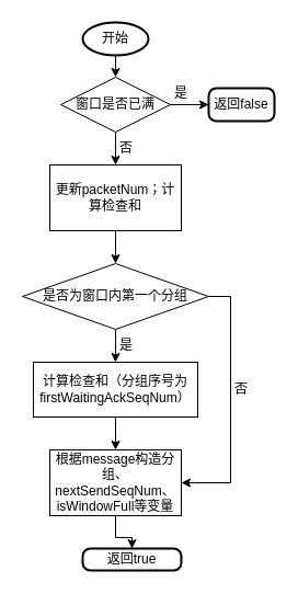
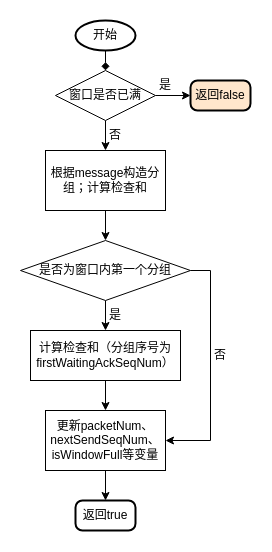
- <mxCell id="2" style="edgeStyle=orthogonalEdgeStyle;rounded=0;orthogonalLoop=1;jettySize=auto;html=1;exitX=0.5;exitY=1;exitDx=0;exitDy=0;entryX=0.5;entryY=0;entryDx=0;entryDy=0;" edge="1" parent="1" source="3" target="8"><mxGeometry relative="1" as="geometry" /></mxCell>
+ <mxCell id="2" style="edgeStyle=orthogonalEdgeStyle;rounded=0;orthogonalLoop=1;jettySize=auto;html=1;exitX=0.5;exitY=1;exitDx=0;exitDy=0;entryX=0.5;entryY=0;entryDx=0;entryDy=0;endArrow=diamond;" edge="1" parent="1" source="3" target="8"><mxGeometry relative="1" as="geometry" /></mxCell>
- <mxCell id="16" value="返回false" style="rounded=1;whiteSpace=wrap;html=1;absoluteArcSize=1;arcSize=14;strokeWidth=2;" vertex="1" parent="1"><mxGeometry x="190" y="80" width="60" height="30" as="geometry" /></mxCell>
+ <mxCell id="16" value="返回false" style="rounded=1;whiteSpace=wrap;html=1;absoluteArcSize=1;arcSize=14;strokeWidth=2;fillColor=#ffe6cc;" vertex="1" parent="1"><mxGeometry x="190" y="80" width="60" height="30" as="geometry" /></mxCell>
- <mxCell id="5" value="更新packetNum；计算检查和" style="rounded=0;whiteSpace=wrap;html=1;" vertex="1" parent="1"><mxGeometry x="45" y="150" width="120" height="60" as="geometry" /></mxCell>
+ <mxCell id="5" value="根据message构造分组；计算检查和" style="rounded=0;whiteSpace=wrap;html=1;" vertex="1" parent="1"><mxGeometry x="45" y="150" width="120" height="60" as="geometry" /></mxCell>
- <mxCell id="15" value="根据message构造分组、nextSendSeqNum、isWindowFull等变量" style="rounded=0;whiteSpace=wrap;html=1;" vertex="1" parent="1"><mxGeometry x="45" y="410" width="120" height="60" as="geometry" /></mxCell>
+ <mxCell id="15" value="更新packetNum、nextSendSeqNum、isWindowFull等变量" style="rounded=0;whiteSpace=wrap;html=1;" vertex="1" parent="1"><mxGeometry x="45" y="410" width="120" height="60" as="geometry" /></mxCell>
- <mxCell id="17" value="返回true" style="rounded=1;whiteSpace=wrap;html=1;absoluteArcSize=1;arcSize=14;strokeWidth=2;" vertex="1" parent="1"><mxGeometry x="75" y="500" width="90" height="20" as="geometry" /></mxCell>
+ <mxCell id="17" value="返回true" style="rounded=1;whiteSpace=wrap;html=1;absoluteArcSize=1;arcSize=14;strokeWidth=2;" vertex="1" parent="1"><mxGeometry x="75" y="500" width="60" height="30" as="geometry" /></mxCell>
